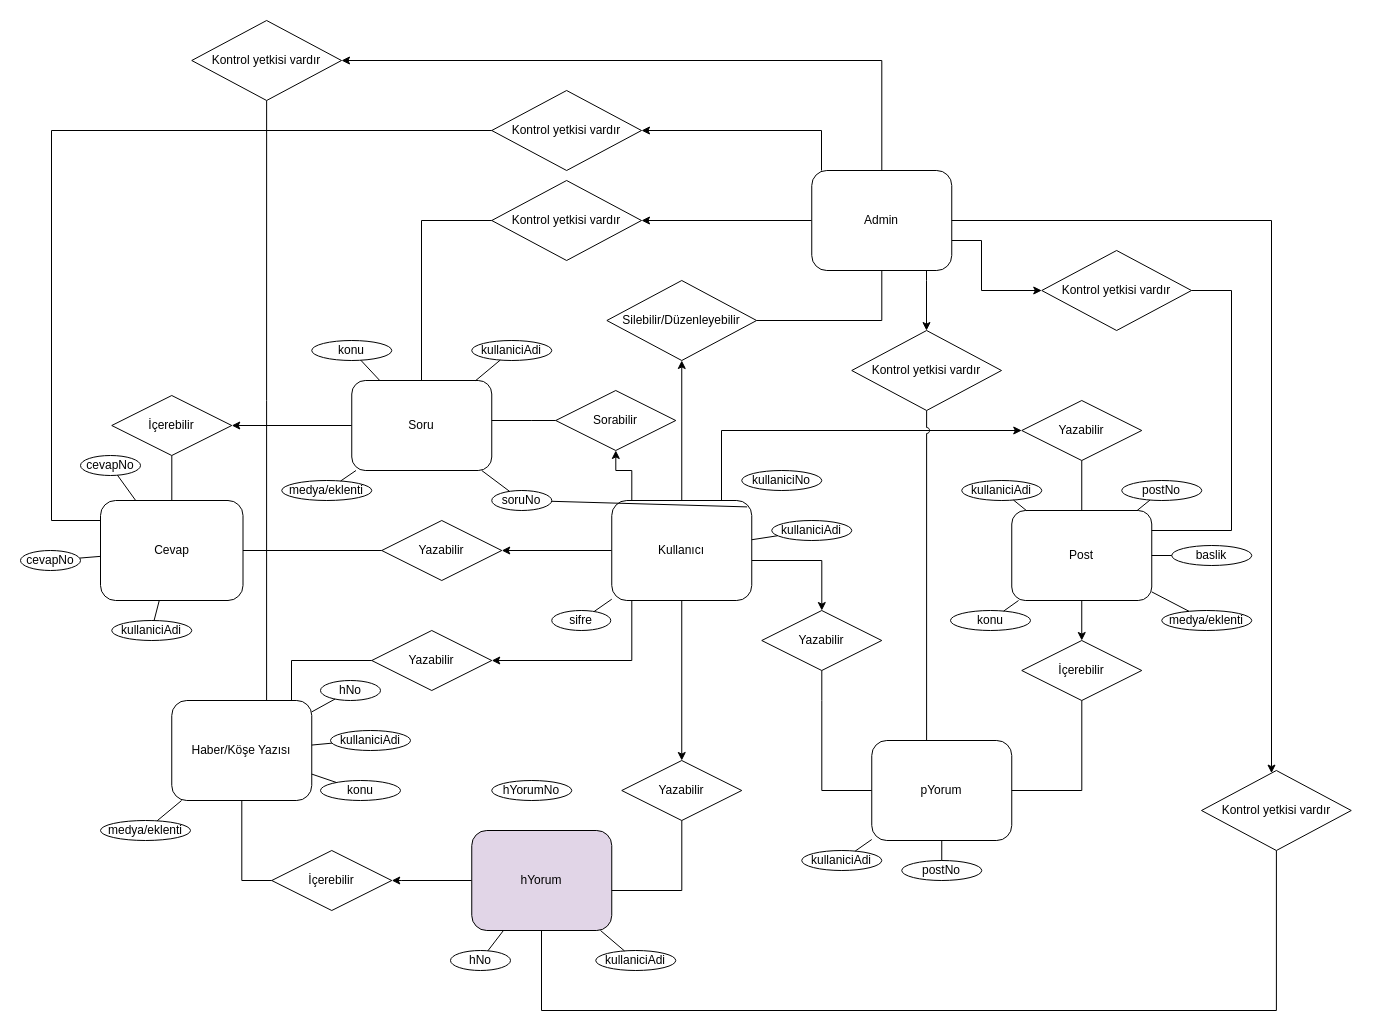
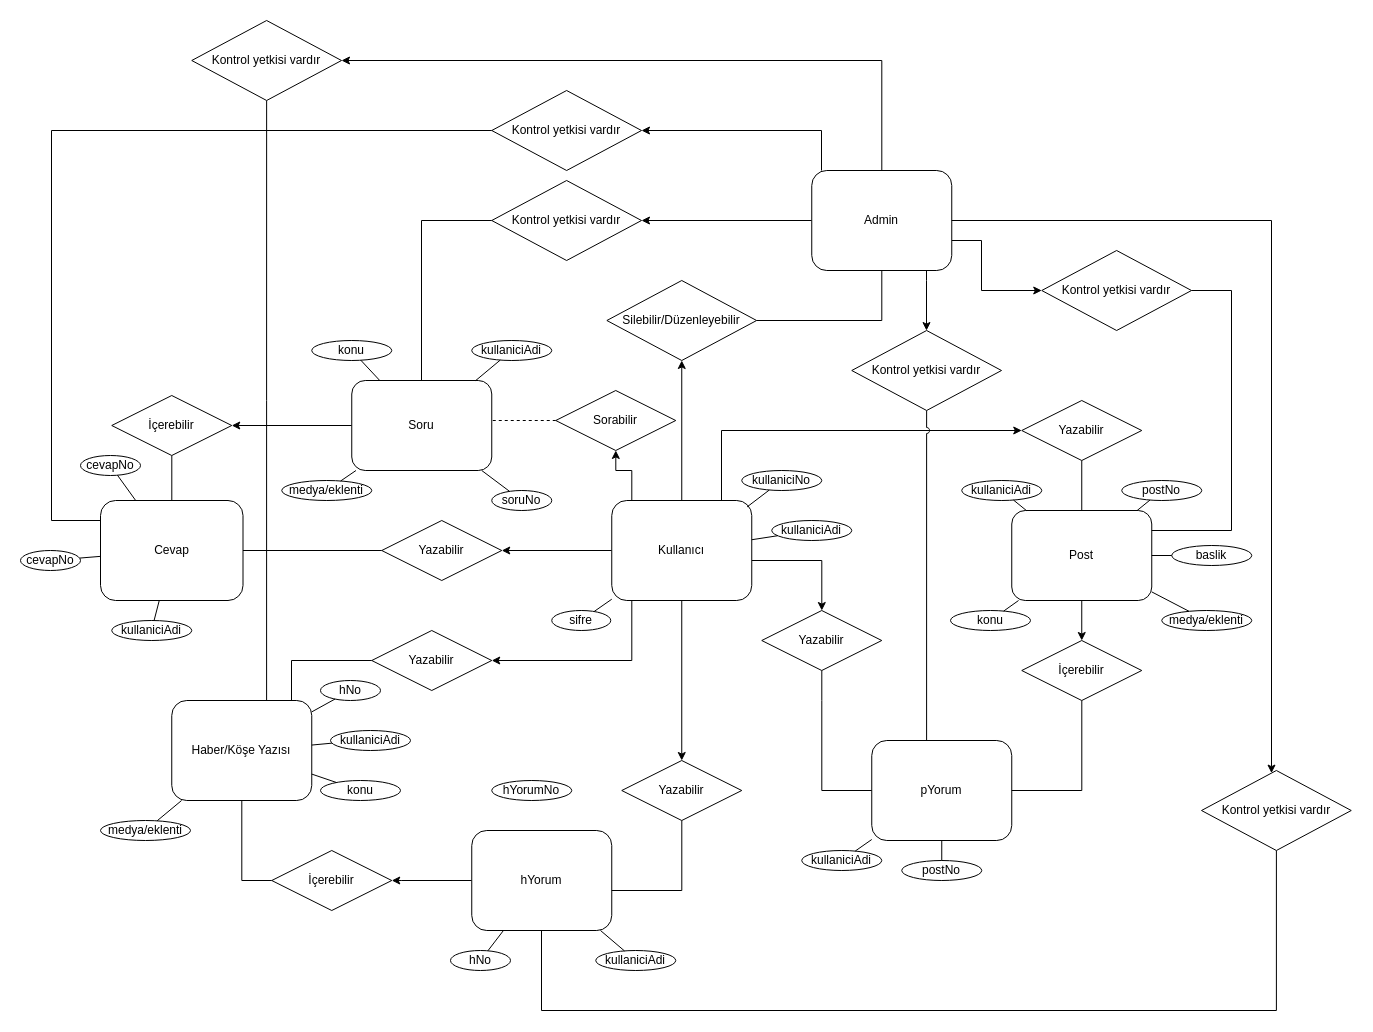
- <mxCell id="25" style="edgeStyle=orthogonalEdgeStyle;rounded=0;orthogonalLoop=1;jettySize=auto;html=1;endArrow=none;endFill=0;" edge="1" parent="1" source="26" target="14"><mxGeometry relative="1" as="geometry"><Array as="points"><mxPoint x="531.25" y="420" /><mxPoint x="531.25" y="420" /></Array></mxGeometry></mxCell>
+ <mxCell id="25" style="edgeStyle=orthogonalEdgeStyle;rounded=0;orthogonalLoop=1;jettySize=auto;html=1;endArrow=none;endFill=0;dashed=1;" edge="1" parent="1" source="26" target="14"><mxGeometry relative="1" as="geometry"><Array as="points"><mxPoint x="531.25" y="420" /><mxPoint x="531.25" y="420" /></Array></mxGeometry></mxCell>
- <mxCell id="37" value="" style="endArrow=none;html=1;rounded=0;exitX=0.967;exitY=0.064;exitDx=0;exitDy=0;exitPerimeter=0;" edge="1" parent="1" source="9" target="76"><mxGeometry width="50" height="50" relative="1" as="geometry"><mxPoint x="781.25" y="535" as="sourcePoint" /><mxPoint x="761.09" y="491.6" as="targetPoint" /></mxGeometry></mxCell>
+ <mxCell id="37" value="" style="endArrow=none;html=1;rounded=0;exitX=0.967;exitY=0.064;exitDx=0;exitDy=0;exitPerimeter=0;" edge="1" parent="1" source="9" target="42"><mxGeometry width="50" height="50" relative="1" as="geometry"><mxPoint x="781.25" y="535" as="sourcePoint" /><mxPoint x="761.09" y="491.6" as="targetPoint" /></mxGeometry></mxCell>
- <mxCell id="18" value="hYorum" style="rounded=1;whiteSpace=wrap;html=1;fillColor=#e1d5e7;" vertex="1" parent="1"><mxGeometry x="471.25" y="830" width="140" height="100" as="geometry" /></mxCell>
+ <mxCell id="18" value="hYorum" style="rounded=1;whiteSpace=wrap;html=1;" vertex="1" parent="1"><mxGeometry x="471.25" y="830" width="140" height="100" as="geometry" /></mxCell>
